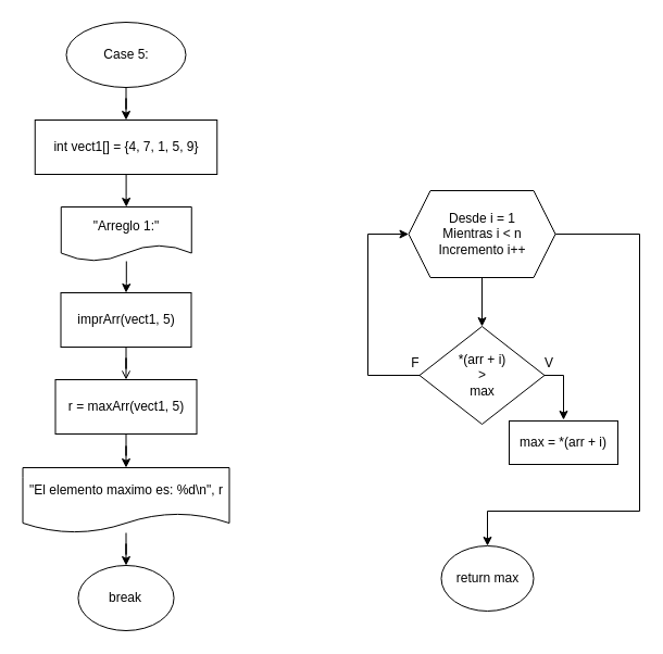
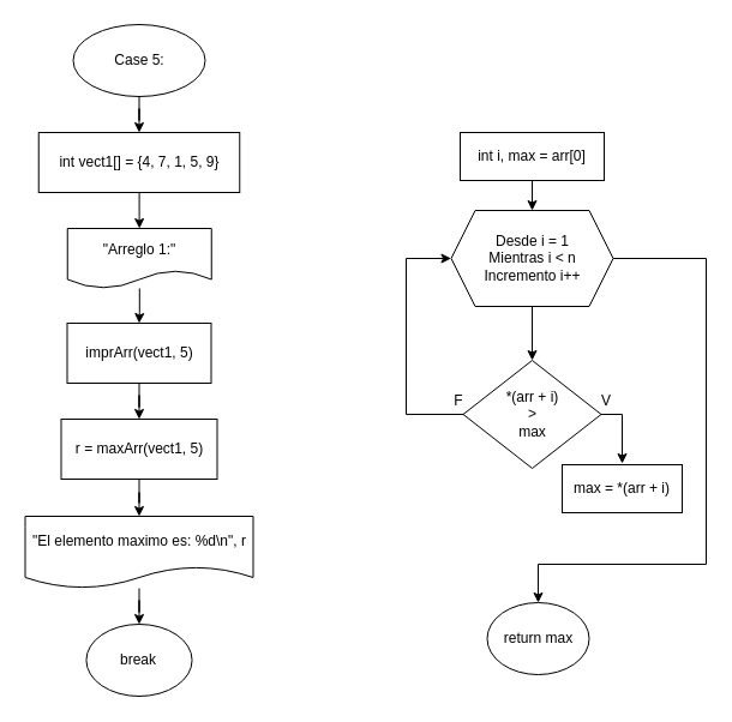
+ <mxCell id="11" value="int i,&amp;nbsp;max = arr[0]" style="rounded=0;whiteSpace=wrap;html=1;" vertex="1" parent="1"><mxGeometry x="383" y="110" width="120" height="40" as="geometry" /></mxCell>
+ <mxCell id="10" style="edgeStyle=orthogonalEdgeStyle;rounded=0;orthogonalLoop=1;jettySize=auto;html=1;entryX=0.5;entryY=0;entryDx=0;entryDy=0;" edge="1" parent="1" source="11" target="14"><mxGeometry relative="1" as="geometry" /></mxCell>
- <mxCell id="6" style="edgeStyle=orthogonalEdgeStyle;rounded=0;orthogonalLoop=1;jettySize=auto;html=1;entryX=0.5;entryY=0;entryDx=0;entryDy=0;endArrow=open;" edge="1" parent="1" source="7" target="22"><mxGeometry relative="1" as="geometry" /></mxCell>
+ <mxCell id="6" style="edgeStyle=orthogonalEdgeStyle;rounded=0;orthogonalLoop=1;jettySize=auto;html=1;entryX=0.5;entryY=0;entryDx=0;entryDy=0;" edge="1" parent="1" source="7" target="22"><mxGeometry relative="1" as="geometry" /></mxCell>
